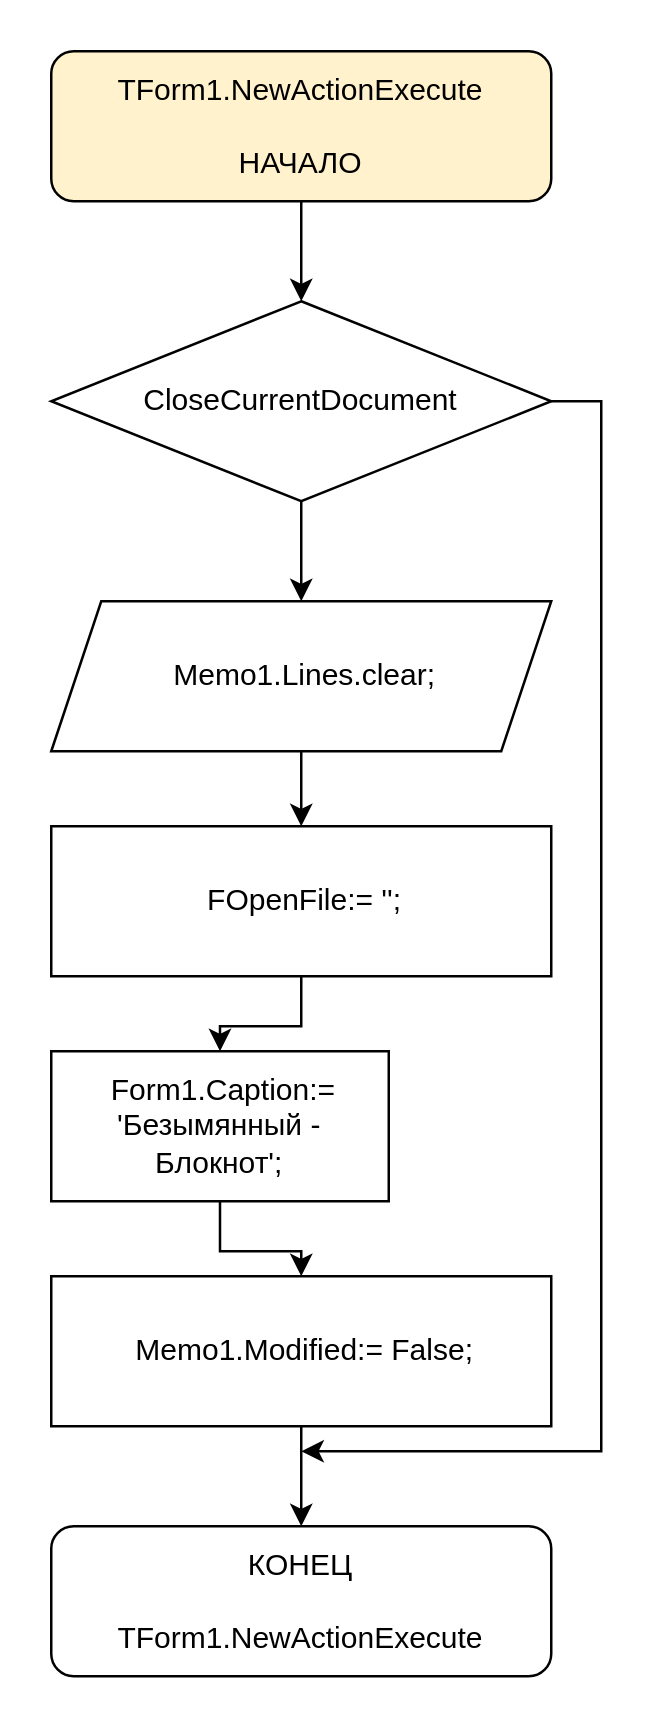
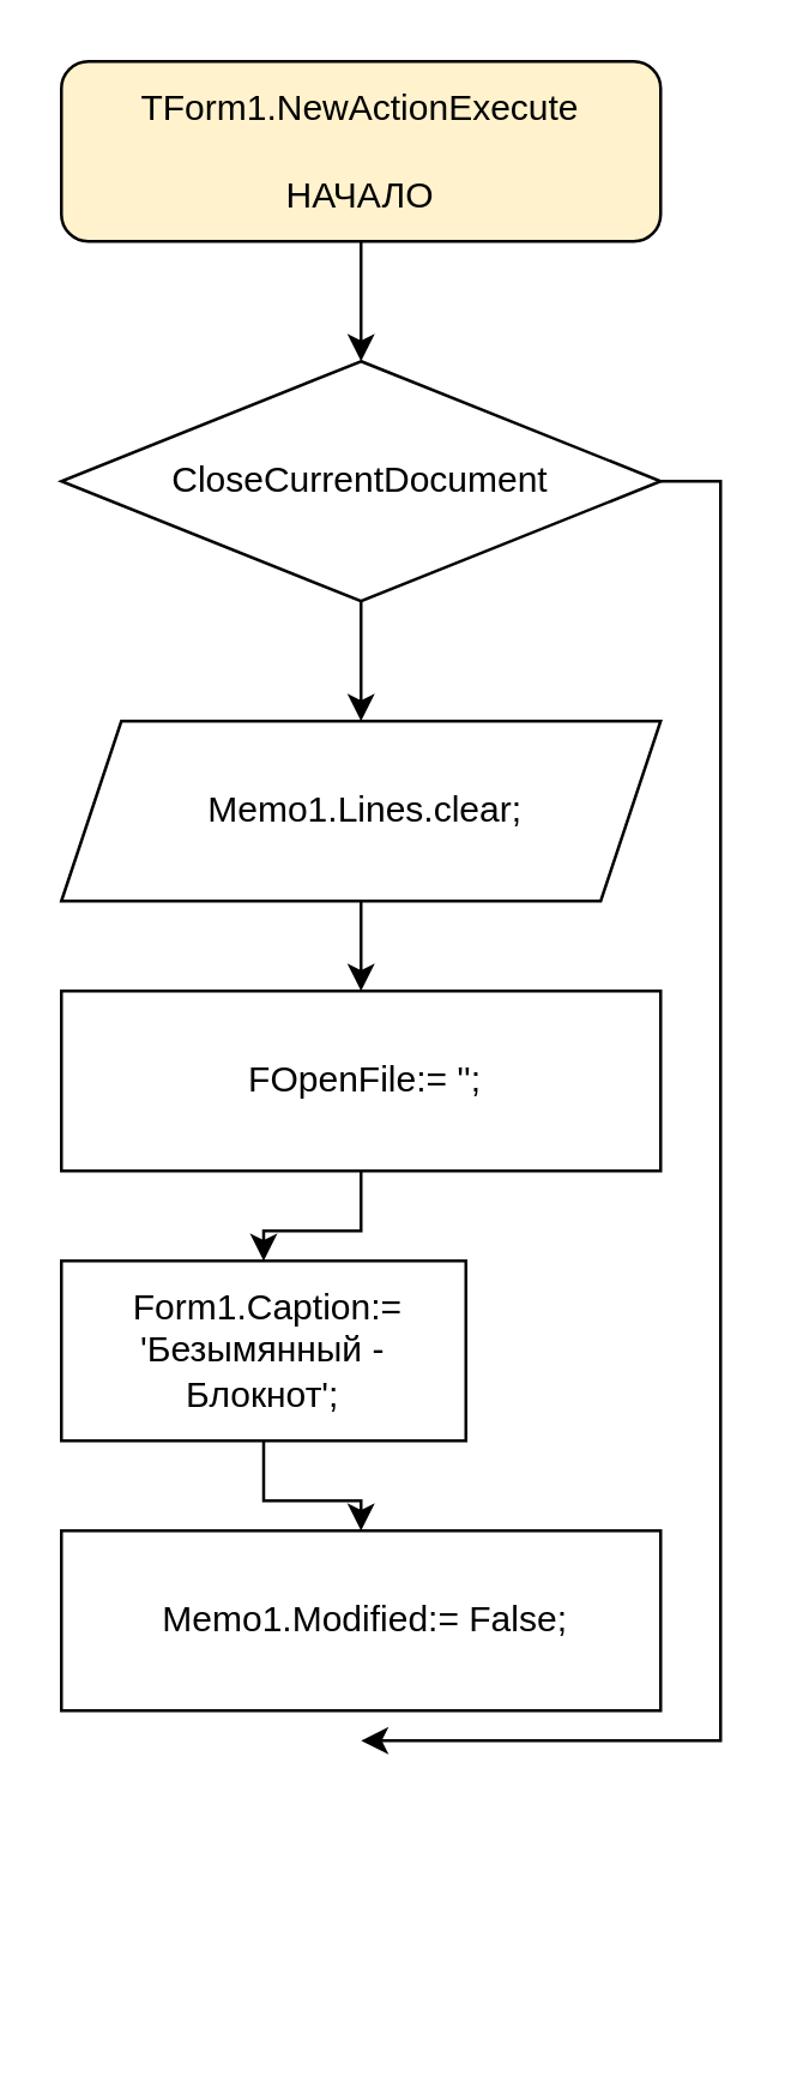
- <mxCell id="13" style="edgeStyle=orthogonalEdgeStyle;rounded=0;orthogonalLoop=1;jettySize=auto;html=1;exitX=0.5;exitY=1;exitDx=0;exitDy=0;entryX=0.5;entryY=0;entryDx=0;entryDy=0;" edge="1" parent="1" source="14" target="15"><mxGeometry relative="1" as="geometry" /></mxCell>
- <mxCell id="15" value="КОНЕЦ&lt;br&gt;&lt;br&gt;TForm1.NewActionExecute" style="rounded=1;whiteSpace=wrap;html=1;" vertex="1" parent="1"><mxGeometry x="20" y="610" width="200" height="60" as="geometry" /></mxCell>
